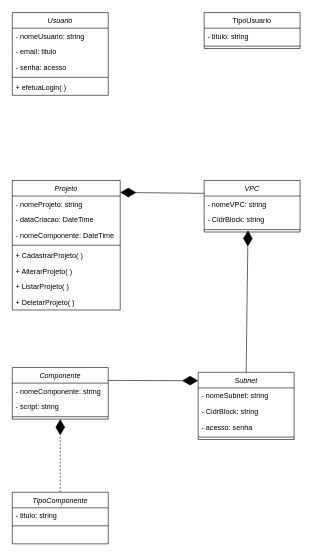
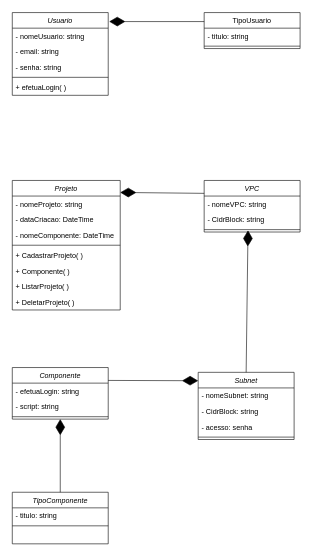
+ <mxCell id="36" value="" style="endArrow=diamondThin;endFill=1;endSize=24;html=1;rounded=0;exitX=0;exitY=0.25;exitDx=0;exitDy=0;entryX=1.01;entryY=0.109;entryDx=0;entryDy=0;entryPerimeter=0;" parent="1" source="8" target="2" edge="1"><mxGeometry width="160" relative="1" as="geometry"><mxPoint x="230" y="50" as="sourcePoint" /><mxPoint x="270" y="50" as="targetPoint" /></mxGeometry></mxCell>
- <mxCell id="4" value="- email: titulo" style="text;align=left;verticalAlign=top;spacingLeft=4;spacingRight=4;overflow=hidden;rotatable=0;points=[[0,0.5],[1,0.5]];portConstraint=eastwest;rounded=0;shadow=0;html=0;" parent="2" vertex="1"><mxGeometry y="52" width="160" height="26" as="geometry" /></mxCell>
+ <mxCell id="4" value="- email: string" style="text;align=left;verticalAlign=top;spacingLeft=4;spacingRight=4;overflow=hidden;rotatable=0;points=[[0,0.5],[1,0.5]];portConstraint=eastwest;rounded=0;shadow=0;html=0;" parent="2" vertex="1"><mxGeometry y="52" width="160" height="26" as="geometry" /></mxCell>
- <mxCell id="5" value="- senha: acesso" style="text;align=left;verticalAlign=top;spacingLeft=4;spacingRight=4;overflow=hidden;rotatable=0;points=[[0,0.5],[1,0.5]];portConstraint=eastwest;rounded=0;shadow=0;html=0;" parent="2" vertex="1"><mxGeometry y="78" width="160" height="26" as="geometry" /></mxCell>
+ <mxCell id="5" value="- senha: string" style="text;align=left;verticalAlign=top;spacingLeft=4;spacingRight=4;overflow=hidden;rotatable=0;points=[[0,0.5],[1,0.5]];portConstraint=eastwest;rounded=0;shadow=0;html=0;" parent="2" vertex="1"><mxGeometry y="78" width="160" height="26" as="geometry" /></mxCell>
- <mxCell id="17" value="+ AlterarProjeto( )" style="text;align=left;verticalAlign=top;spacingLeft=4;spacingRight=4;overflow=hidden;rotatable=0;points=[[0,0.5],[1,0.5]];portConstraint=eastwest;" parent="11" vertex="1"><mxGeometry y="138" width="180" height="26" as="geometry" /></mxCell>
+ <mxCell id="17" value="+ Componente( )" style="text;align=left;verticalAlign=top;spacingLeft=4;spacingRight=4;overflow=hidden;rotatable=0;points=[[0,0.5],[1,0.5]];portConstraint=eastwest;" parent="11" vertex="1"><mxGeometry y="138" width="180" height="26" as="geometry" /></mxCell>
- <mxCell id="30" value="- nomeComponente: string" style="text;align=left;verticalAlign=top;spacingLeft=4;spacingRight=4;overflow=hidden;rotatable=0;points=[[0,0.5],[1,0.5]];portConstraint=eastwest;" parent="29" vertex="1"><mxGeometry y="26" width="160" height="26" as="geometry" /></mxCell>
+ <mxCell id="30" value="- efetuaLogin: string" style="text;align=left;verticalAlign=top;spacingLeft=4;spacingRight=4;overflow=hidden;rotatable=0;points=[[0,0.5],[1,0.5]];portConstraint=eastwest;" parent="29" vertex="1"><mxGeometry y="26" width="160" height="26" as="geometry" /></mxCell>
- <mxCell id="40" value="" style="endArrow=diamondThin;endFill=1;endSize=24;html=1;rounded=0;entryX=0.5;entryY=1;entryDx=0;entryDy=0;dashed=1;" parent="1" source="33" target="29" edge="1"><mxGeometry width="160" relative="1" as="geometry"><mxPoint x="190" y="643.5" as="sourcePoint" /><mxPoint x="340" y="644" as="targetPoint" /></mxGeometry></mxCell>
+ <mxCell id="40" value="" style="endArrow=diamondThin;endFill=1;endSize=24;html=1;rounded=0;entryX=0.5;entryY=1;entryDx=0;entryDy=0;" parent="1" source="33" target="29" edge="1"><mxGeometry width="160" relative="1" as="geometry"><mxPoint x="190" y="643.5" as="sourcePoint" /><mxPoint x="340" y="644" as="targetPoint" /></mxGeometry></mxCell>
